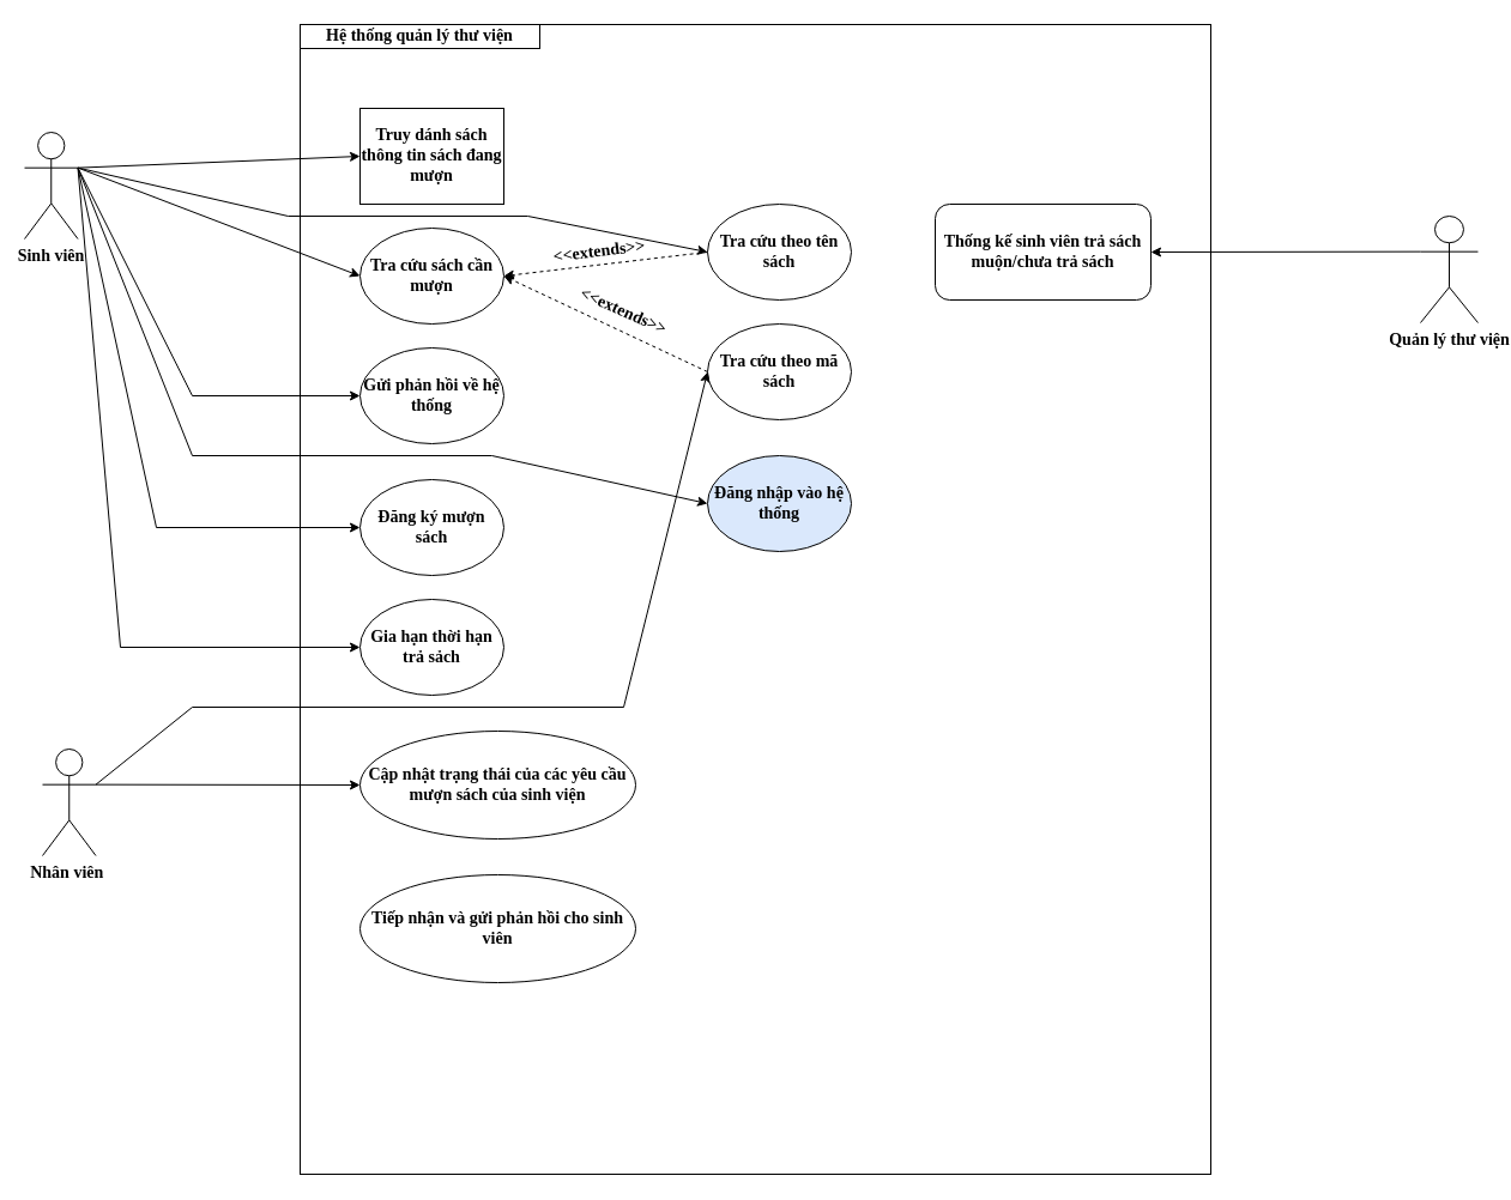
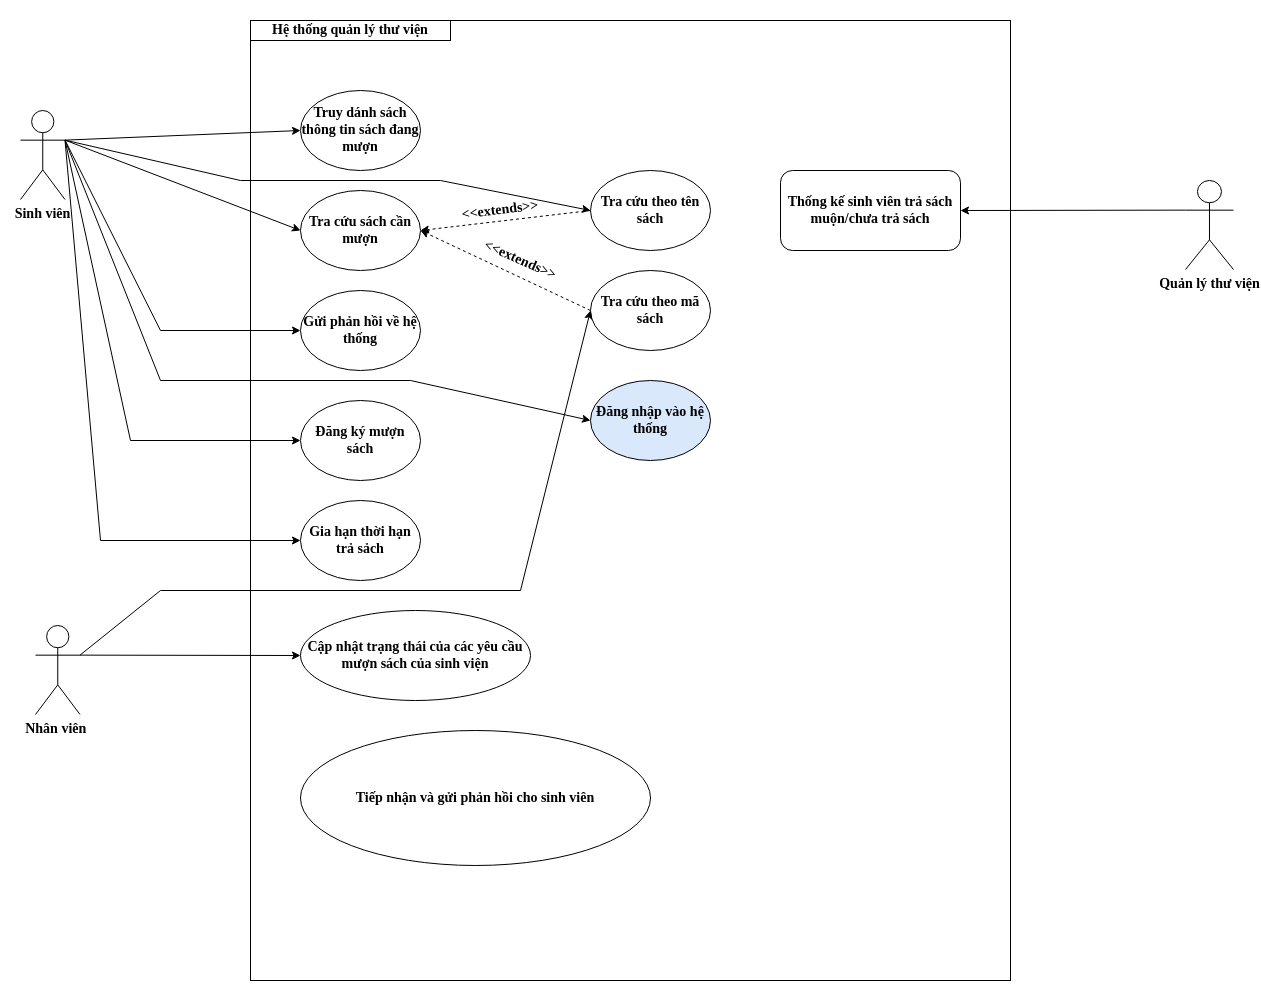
- <mxCell id="3" value="Truy dánh sách thông tin sách đang mượn" style="whiteSpace=wrap;html=1;fontFamily=Times New Roman;fontSize=14;fontStyle=1;rounded=0;" parent="1" vertex="1"><mxGeometry x="300" y="90" width="120" height="80" as="geometry" /></mxCell>
+ <mxCell id="3" value="Truy dánh sách thông tin sách đang mượn" style="ellipse;whiteSpace=wrap;html=1;fontFamily=Times New Roman;fontSize=14;fontStyle=1" parent="1" vertex="1"><mxGeometry x="300" y="90" width="120" height="80" as="geometry" /></mxCell>
- <mxCell id="29" value="Tiếp nhận và gửi phản hồi cho sinh viên" style="ellipse;whiteSpace=wrap;html=1;fontSize=14;fontFamily=Times New Roman;fontStyle=1" parent="1" vertex="1"><mxGeometry x="300" y="730" width="230" height="90" as="geometry" /></mxCell>
+ <mxCell id="29" value="Tiếp nhận và gửi phản hồi cho sinh viên" style="ellipse;whiteSpace=wrap;html=1;fontSize=14;fontFamily=Times New Roman;fontStyle=1" parent="1" vertex="1"><mxGeometry x="300" y="730" width="350" height="135" as="geometry" /></mxCell>
